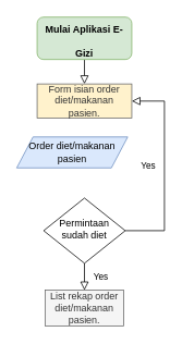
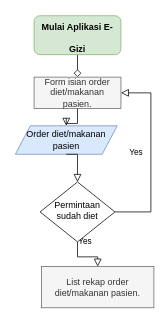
- <mxCell id="2" value="" style="rounded=0;html=1;jettySize=auto;orthogonalLoop=1;fontSize=11;endArrow=block;endFill=0;endSize=8;strokeWidth=1;shadow=0;labelBackgroundColor=none;edgeStyle=orthogonalEdgeStyle;exitX=0.5;exitY=1;exitDx=0;exitDy=0;entryX=0.5;entryY=0;entryDx=0;entryDy=0;" parent="1" source="3" target="6" edge="1"><mxGeometry relative="1" as="geometry"><mxPoint x="103" y="11" as="sourcePoint" /><mxPoint x="103" y="121" as="targetPoint" /></mxGeometry></mxCell>
+ <mxCell id="2" value="" style="rounded=0;html=1;jettySize=auto;orthogonalLoop=1;fontSize=11;endArrow=diamond;endFill=0;endSize=8;strokeWidth=1;shadow=0;labelBackgroundColor=none;edgeStyle=orthogonalEdgeStyle;exitX=0.5;exitY=1;exitDx=0;exitDy=0;entryX=0.5;entryY=0;entryDx=0;entryDy=0;" parent="1" source="3" target="6" edge="1"><mxGeometry relative="1" as="geometry"><mxPoint x="103" y="11" as="sourcePoint" /><mxPoint x="103" y="121" as="targetPoint" /></mxGeometry></mxCell>
- <mxCell id="6" value="Form isian order diet/makanan pasien." style="rounded=0;whiteSpace=wrap;html=1;fillColor=#fff2cc;strokeColor=#666666;fontColor=#333333;" vertex="1" parent="1"><mxGeometry x="45" y="102" width="116" height="42" as="geometry" /></mxCell>
+ <mxCell id="6" value="Form isian order diet/makanan pasien." style="rounded=0;whiteSpace=wrap;html=1;fillColor=#f5f5f5;strokeColor=#666666;fontColor=#333333;" vertex="1" parent="1"><mxGeometry x="45" y="102" width="116" height="42" as="geometry" /></mxCell>
+ <mxCell id="8" value="" style="rounded=0;html=1;jettySize=auto;orthogonalLoop=1;fontSize=11;endArrow=block;endFill=0;endSize=8;strokeWidth=1;shadow=0;labelBackgroundColor=none;edgeStyle=orthogonalEdgeStyle;exitX=0.5;exitY=1;exitDx=0;exitDy=0;" edge="1" parent="1" source="6" target="7"><mxGeometry relative="1" as="geometry"><mxPoint x="103" y="191" as="sourcePoint" /><mxPoint x="102" y="231" as="targetPoint" /><Array as="points" /></mxGeometry></mxCell>
+ <mxCell id="9" value="" style="rounded=0;html=1;jettySize=auto;orthogonalLoop=1;fontSize=11;endArrow=block;endFill=0;endSize=8;strokeWidth=1;shadow=0;labelBackgroundColor=none;edgeStyle=orthogonalEdgeStyle;exitX=0.5;exitY=1;exitDx=0;exitDy=0;entryX=0.5;entryY=0;entryDx=0;entryDy=0;" edge="1" parent="1" source="7" target="5"><mxGeometry relative="1" as="geometry"><mxPoint x="103" y="285" as="sourcePoint" /><mxPoint x="103" y="345" as="targetPoint" /><Array as="points" /></mxGeometry></mxCell>
- <mxCell id="10" value="List rekap order diet/makanan pasien." style="rounded=0;whiteSpace=wrap;html=1;fillColor=#f5f5f5;strokeColor=#666666;fontColor=#333333;" vertex="1" parent="1"><mxGeometry x="55" y="355" width="96" height="44" as="geometry" /></mxCell>
+ <mxCell id="10" value="List rekap order diet/makanan pasien." style="rounded=0;whiteSpace=wrap;html=1;fillColor=#f5f5f5;strokeColor=#666666;fontColor=#333333;" vertex="1" parent="1"><mxGeometry x="55" y="355" width="150" height="55" as="geometry" /></mxCell>
